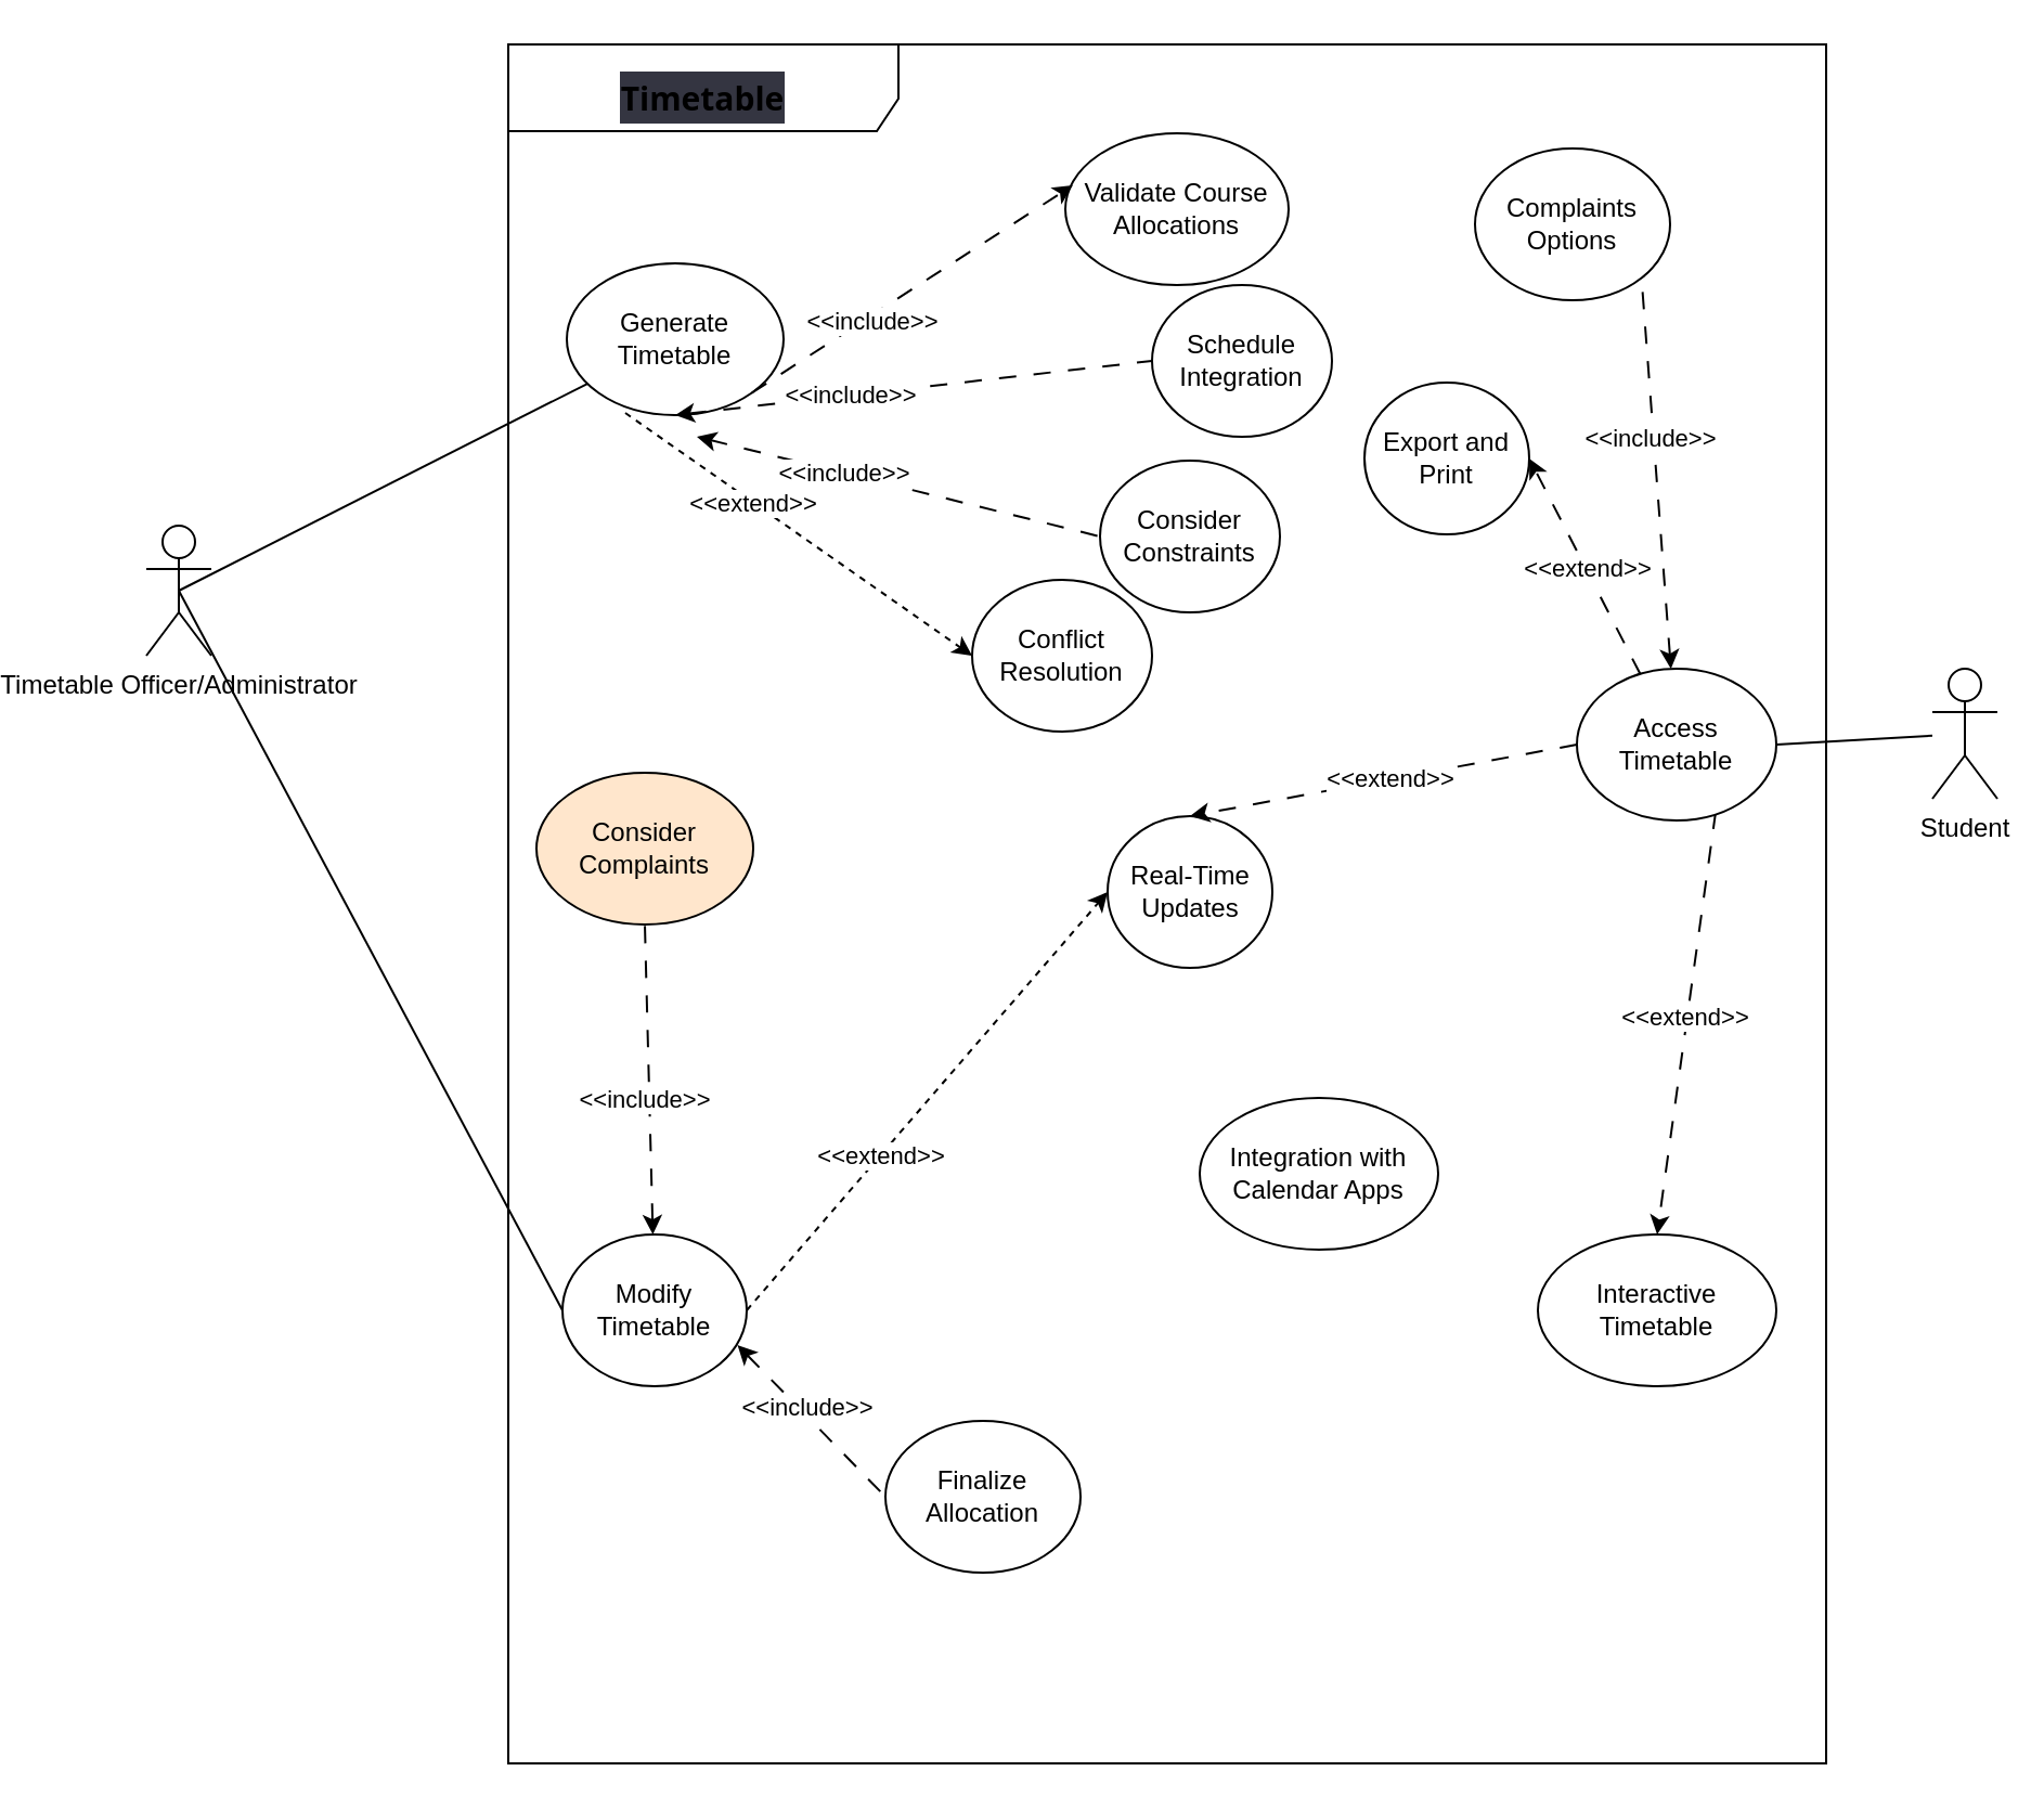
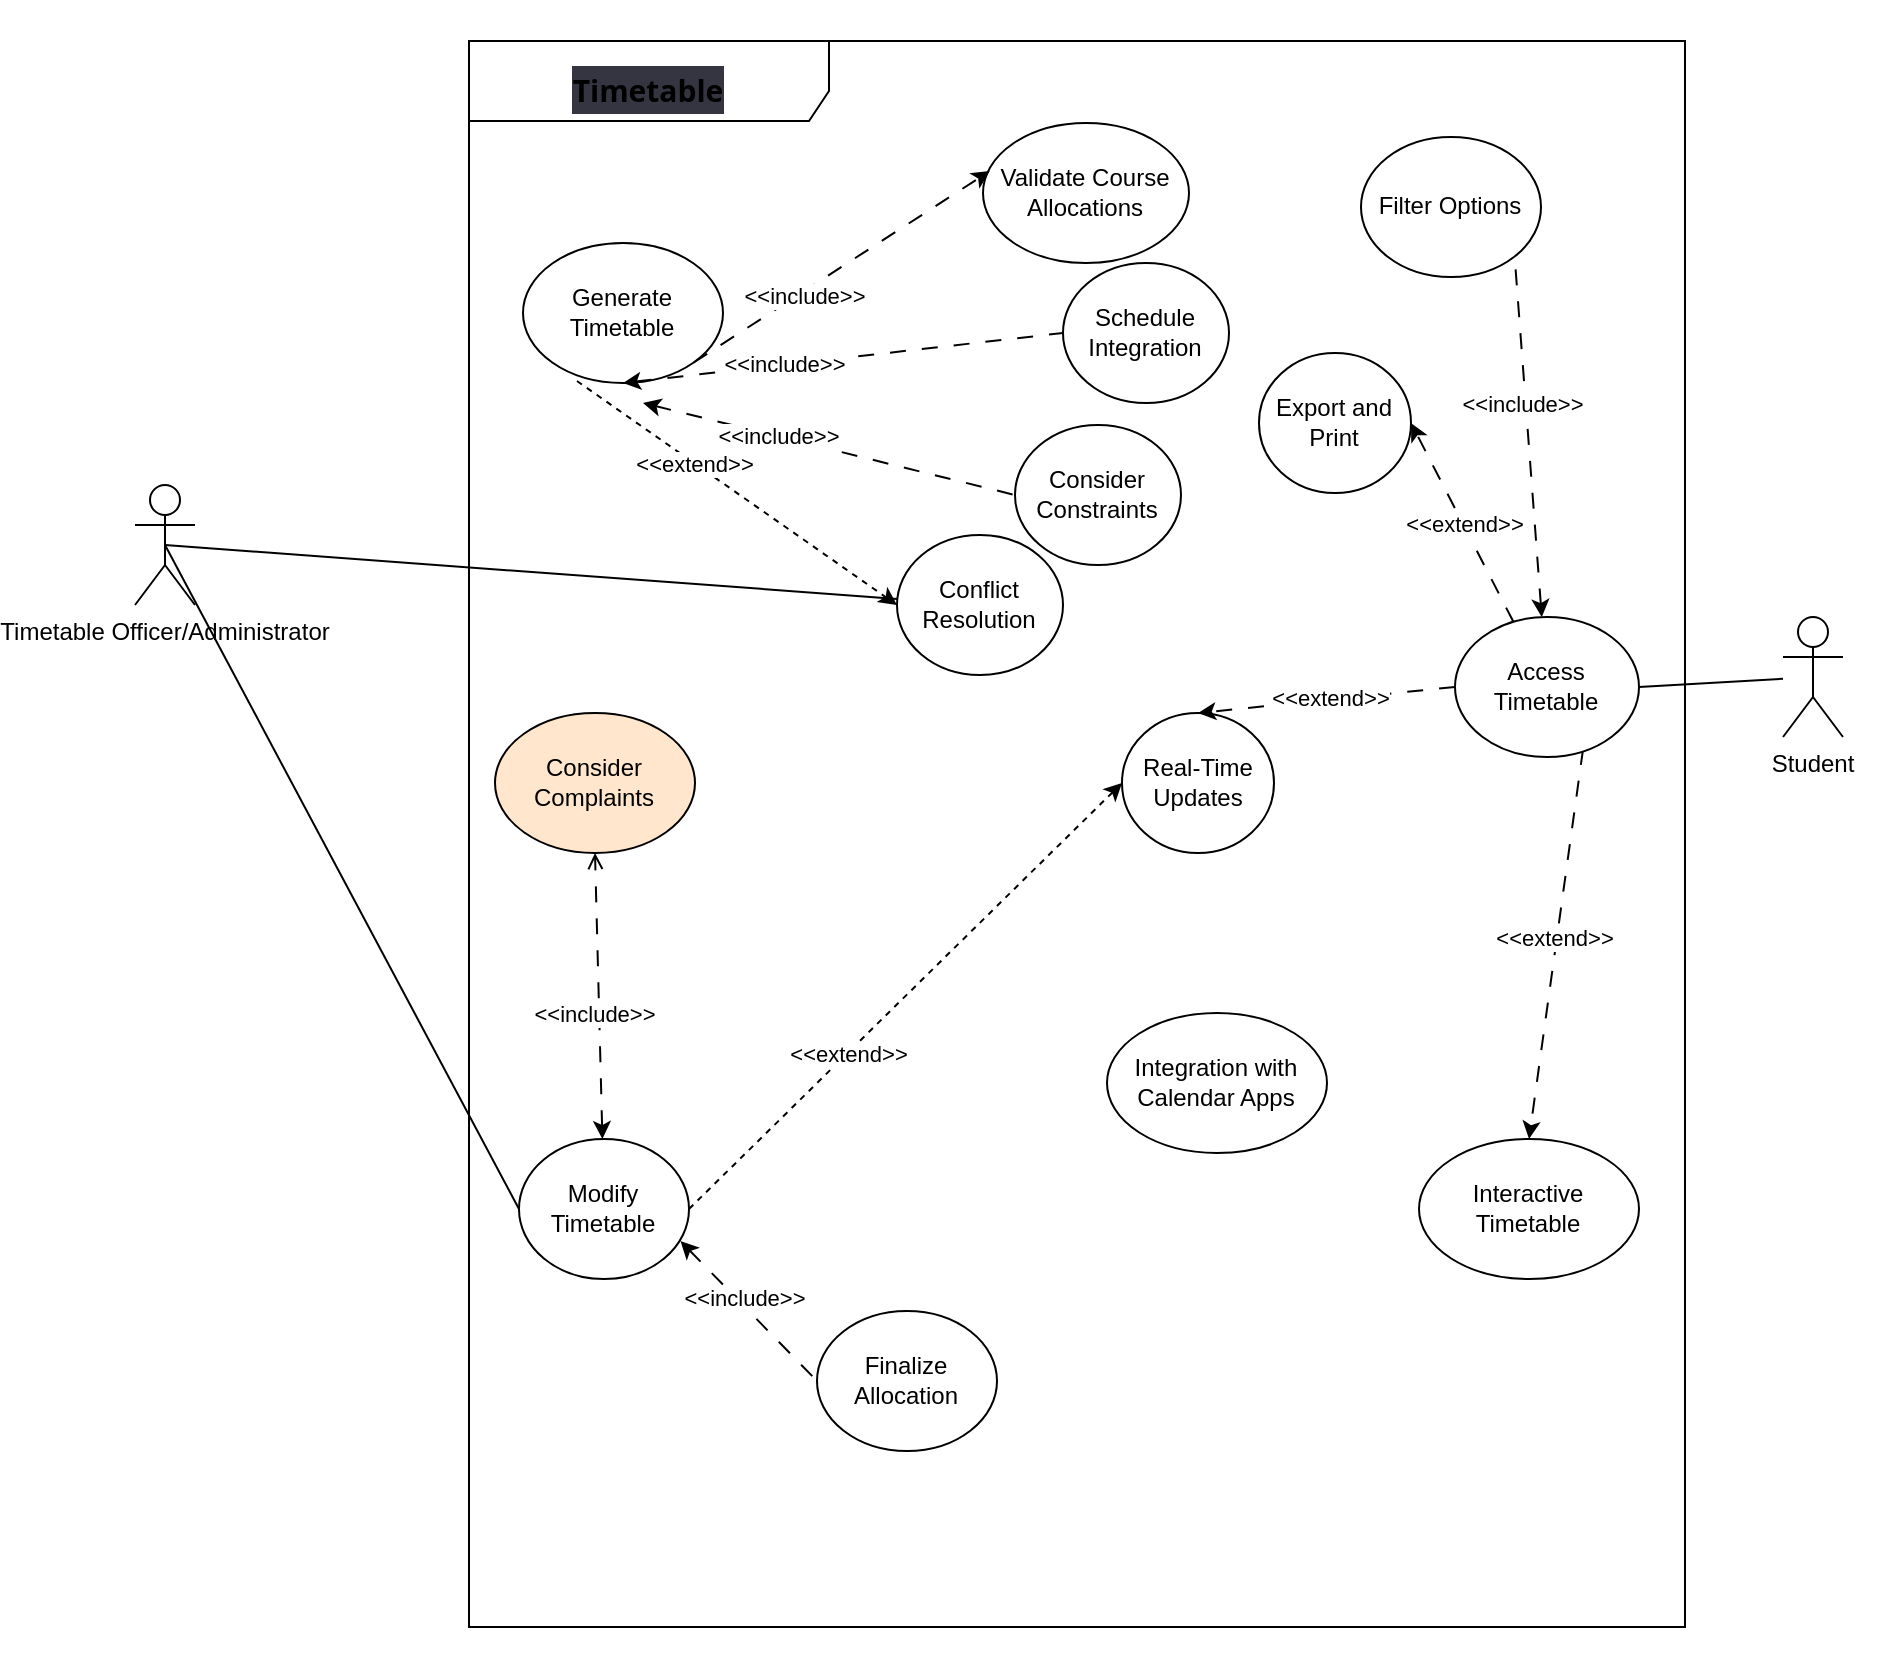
- <mxCell id="13" value="Complaints Options" style="ellipse;whiteSpace=wrap;html=1;" vertex="1" parent="1"><mxGeometry x="633" y="68" width="90" height="70" as="geometry" /></mxCell>
+ <mxCell id="13" value="Filter Options" style="ellipse;whiteSpace=wrap;html=1;" vertex="1" parent="1"><mxGeometry x="633" y="68" width="90" height="70" as="geometry" /></mxCell>
- <mxCell id="4" style="rounded=0;orthogonalLoop=1;jettySize=auto;html=1;exitX=0.5;exitY=0.5;exitDx=0;exitDy=0;exitPerimeter=0;endArrow=none;endFill=0;" edge="1" parent="1" source="6" target="7"><mxGeometry relative="1" as="geometry" /></mxCell>
+ <mxCell id="4" style="rounded=0;orthogonalLoop=1;jettySize=auto;html=1;exitX=0.5;exitY=0.5;exitDx=0;exitDy=0;exitPerimeter=0;endArrow=none;endFill=0;" edge="1" parent="1" source="6" target="32"><mxGeometry relative="1" as="geometry" /></mxCell>
- <mxCell id="38" value="Real-Time Updates" style="ellipse;whiteSpace=wrap;html=1;" vertex="1" parent="1"><mxGeometry x="463.5" y="376" width="76" height="70" as="geometry" /></mxCell>
+ <mxCell id="38" value="Real-Time Updates" style="ellipse;whiteSpace=wrap;html=1;" vertex="1" parent="1"><mxGeometry x="513.5" y="356" width="76" height="70" as="geometry" /></mxCell>
- <mxCell id="16" style="rounded=0;orthogonalLoop=1;jettySize=auto;html=1;entryX=0.5;entryY=1;entryDx=0;entryDy=0;endArrow=none;endFill=0;startArrow=classic;startFill=1;dashed=1;dashPattern=8 8;" edge="1" parent="1" source="18" target="25"><mxGeometry relative="1" as="geometry" /></mxCell>
+ <mxCell id="16" style="rounded=0;orthogonalLoop=1;jettySize=auto;html=1;entryX=0.5;entryY=1;entryDx=0;entryDy=0;endArrow=open;endFill=0;startArrow=classic;startFill=1;dashed=1;dashPattern=8 8;" edge="1" parent="1" source="18" target="25"><mxGeometry relative="1" as="geometry" /></mxCell>
